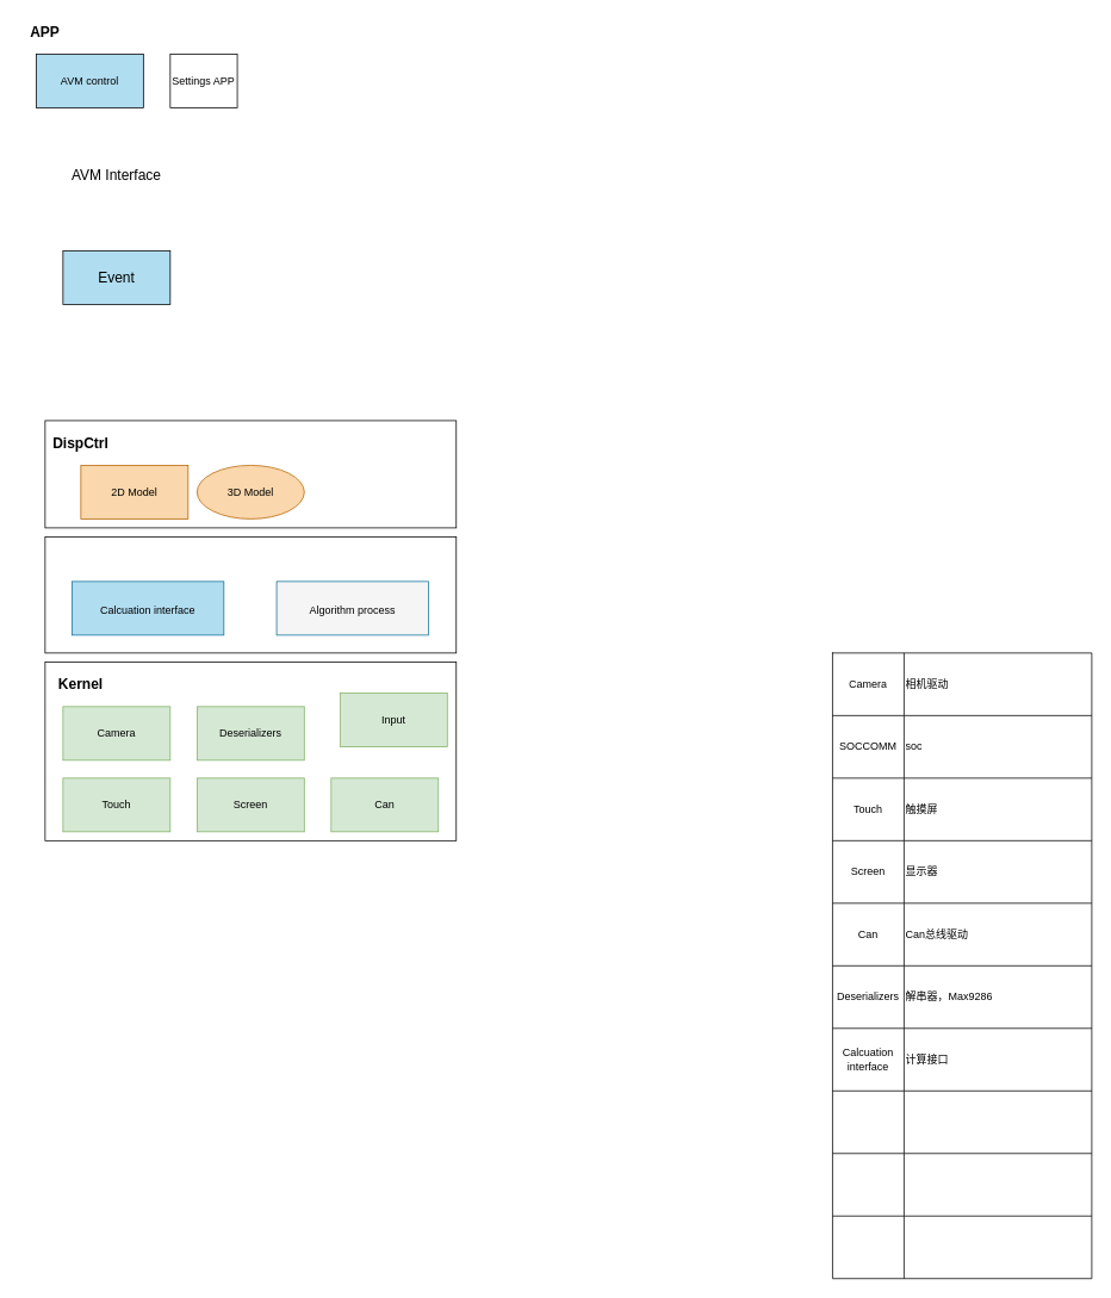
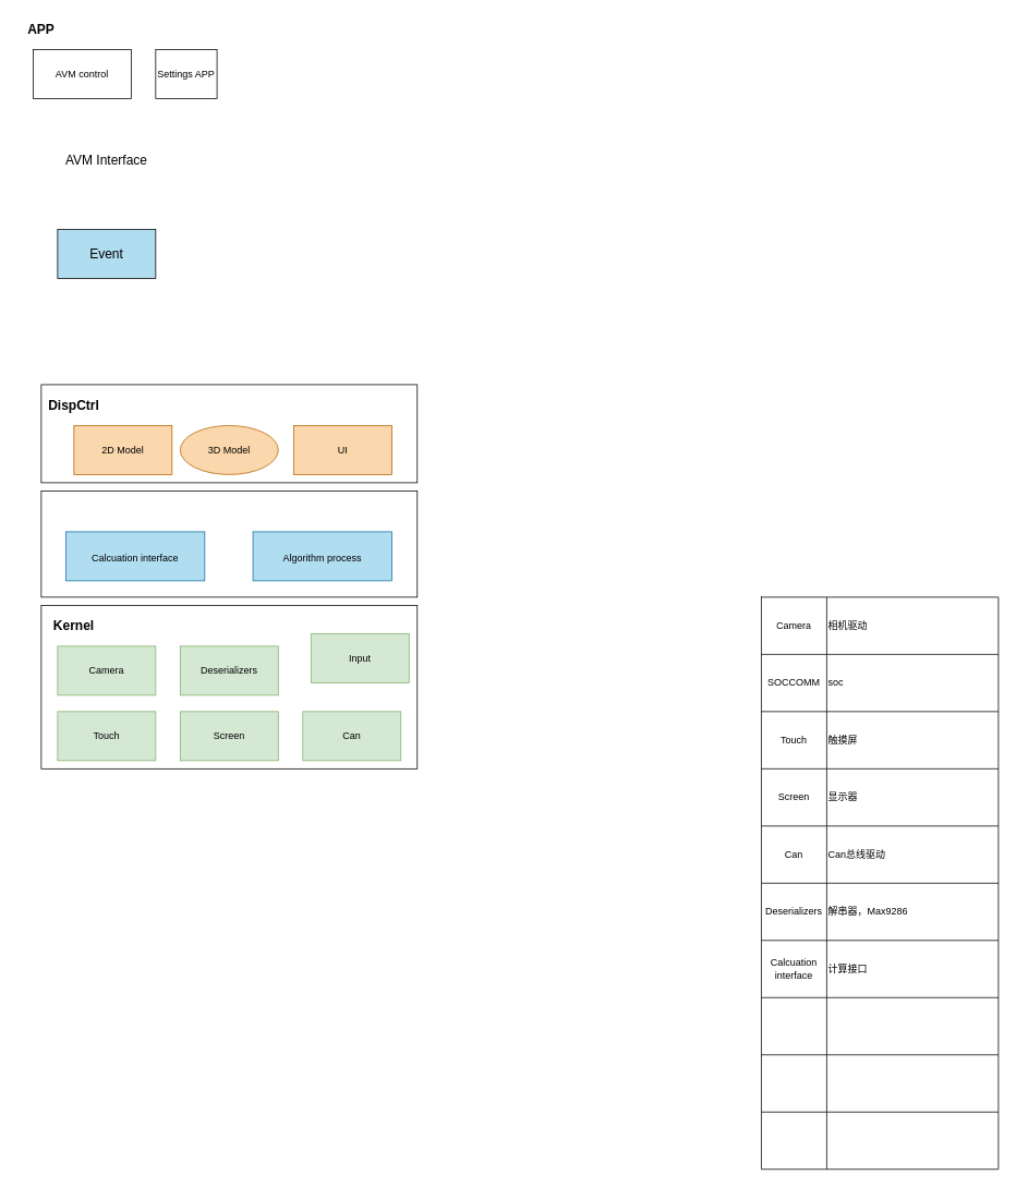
- <mxCell id="48" value="AVM control" style="rounded=0;whiteSpace=wrap;html=1;fontSize=12;fillColor=#b1ddf0;" vertex="1" parent="1"><mxGeometry x="40" y="60" width="120" height="60" as="geometry" /></mxCell>
+ <mxCell id="48" value="AVM control" style="rounded=0;whiteSpace=wrap;html=1;fontSize=12;" vertex="1" parent="1"><mxGeometry x="40" y="60" width="120" height="60" as="geometry" /></mxCell>
+ <mxCell id="47" value="UI" style="rounded=0;whiteSpace=wrap;html=1;fontSize=12;fillColor=#fad7ac;strokeColor=#b46504;" vertex="1" parent="1"><mxGeometry x="359" y="520" width="120" height="60" as="geometry" /></mxCell>
- <mxCell id="43" value="&lt;font style=&quot;font-size: 12px&quot;&gt;Algorithm process&lt;/font&gt;" style="rounded=0;whiteSpace=wrap;html=1;fontSize=16;fillColor=#f5f5f5;strokeColor=#10739e;" vertex="1" parent="1"><mxGeometry x="309" y="650" width="170" height="60" as="geometry" /></mxCell>
+ <mxCell id="43" value="&lt;font style=&quot;font-size: 12px&quot;&gt;Algorithm process&lt;/font&gt;" style="rounded=0;whiteSpace=wrap;html=1;fontSize=16;fillColor=#b1ddf0;strokeColor=#10739e;" vertex="1" parent="1"><mxGeometry x="309" y="650" width="170" height="60" as="geometry" /></mxCell>
